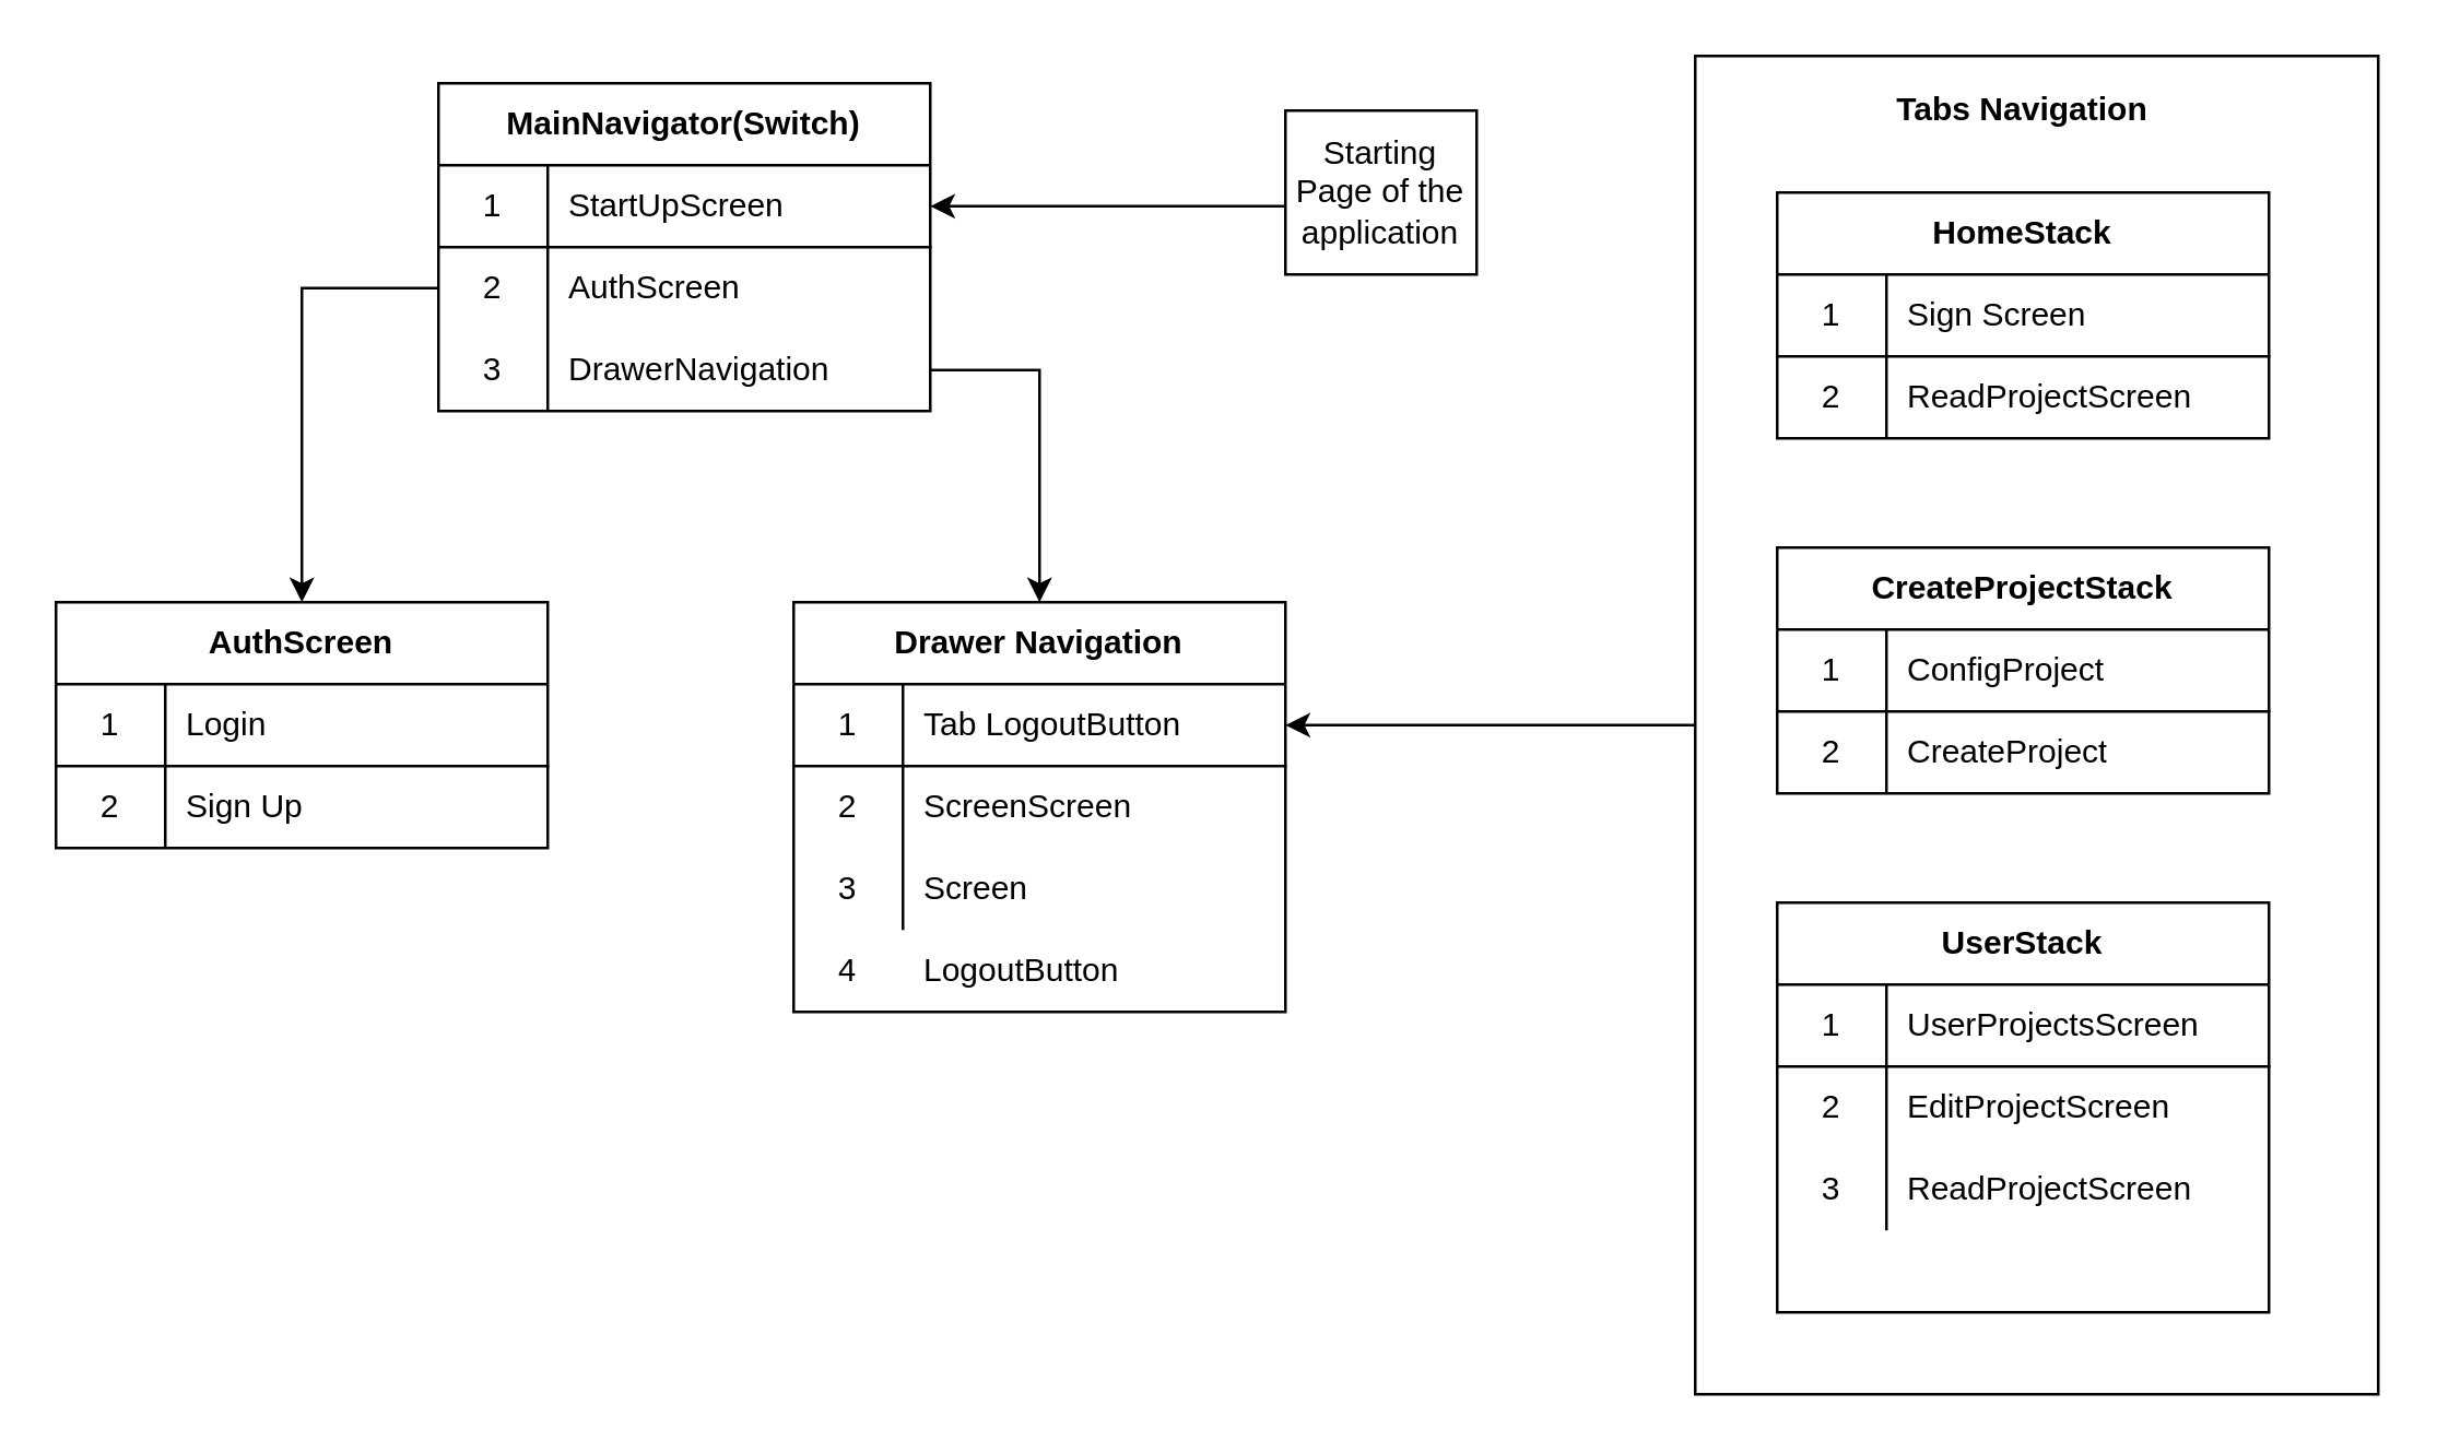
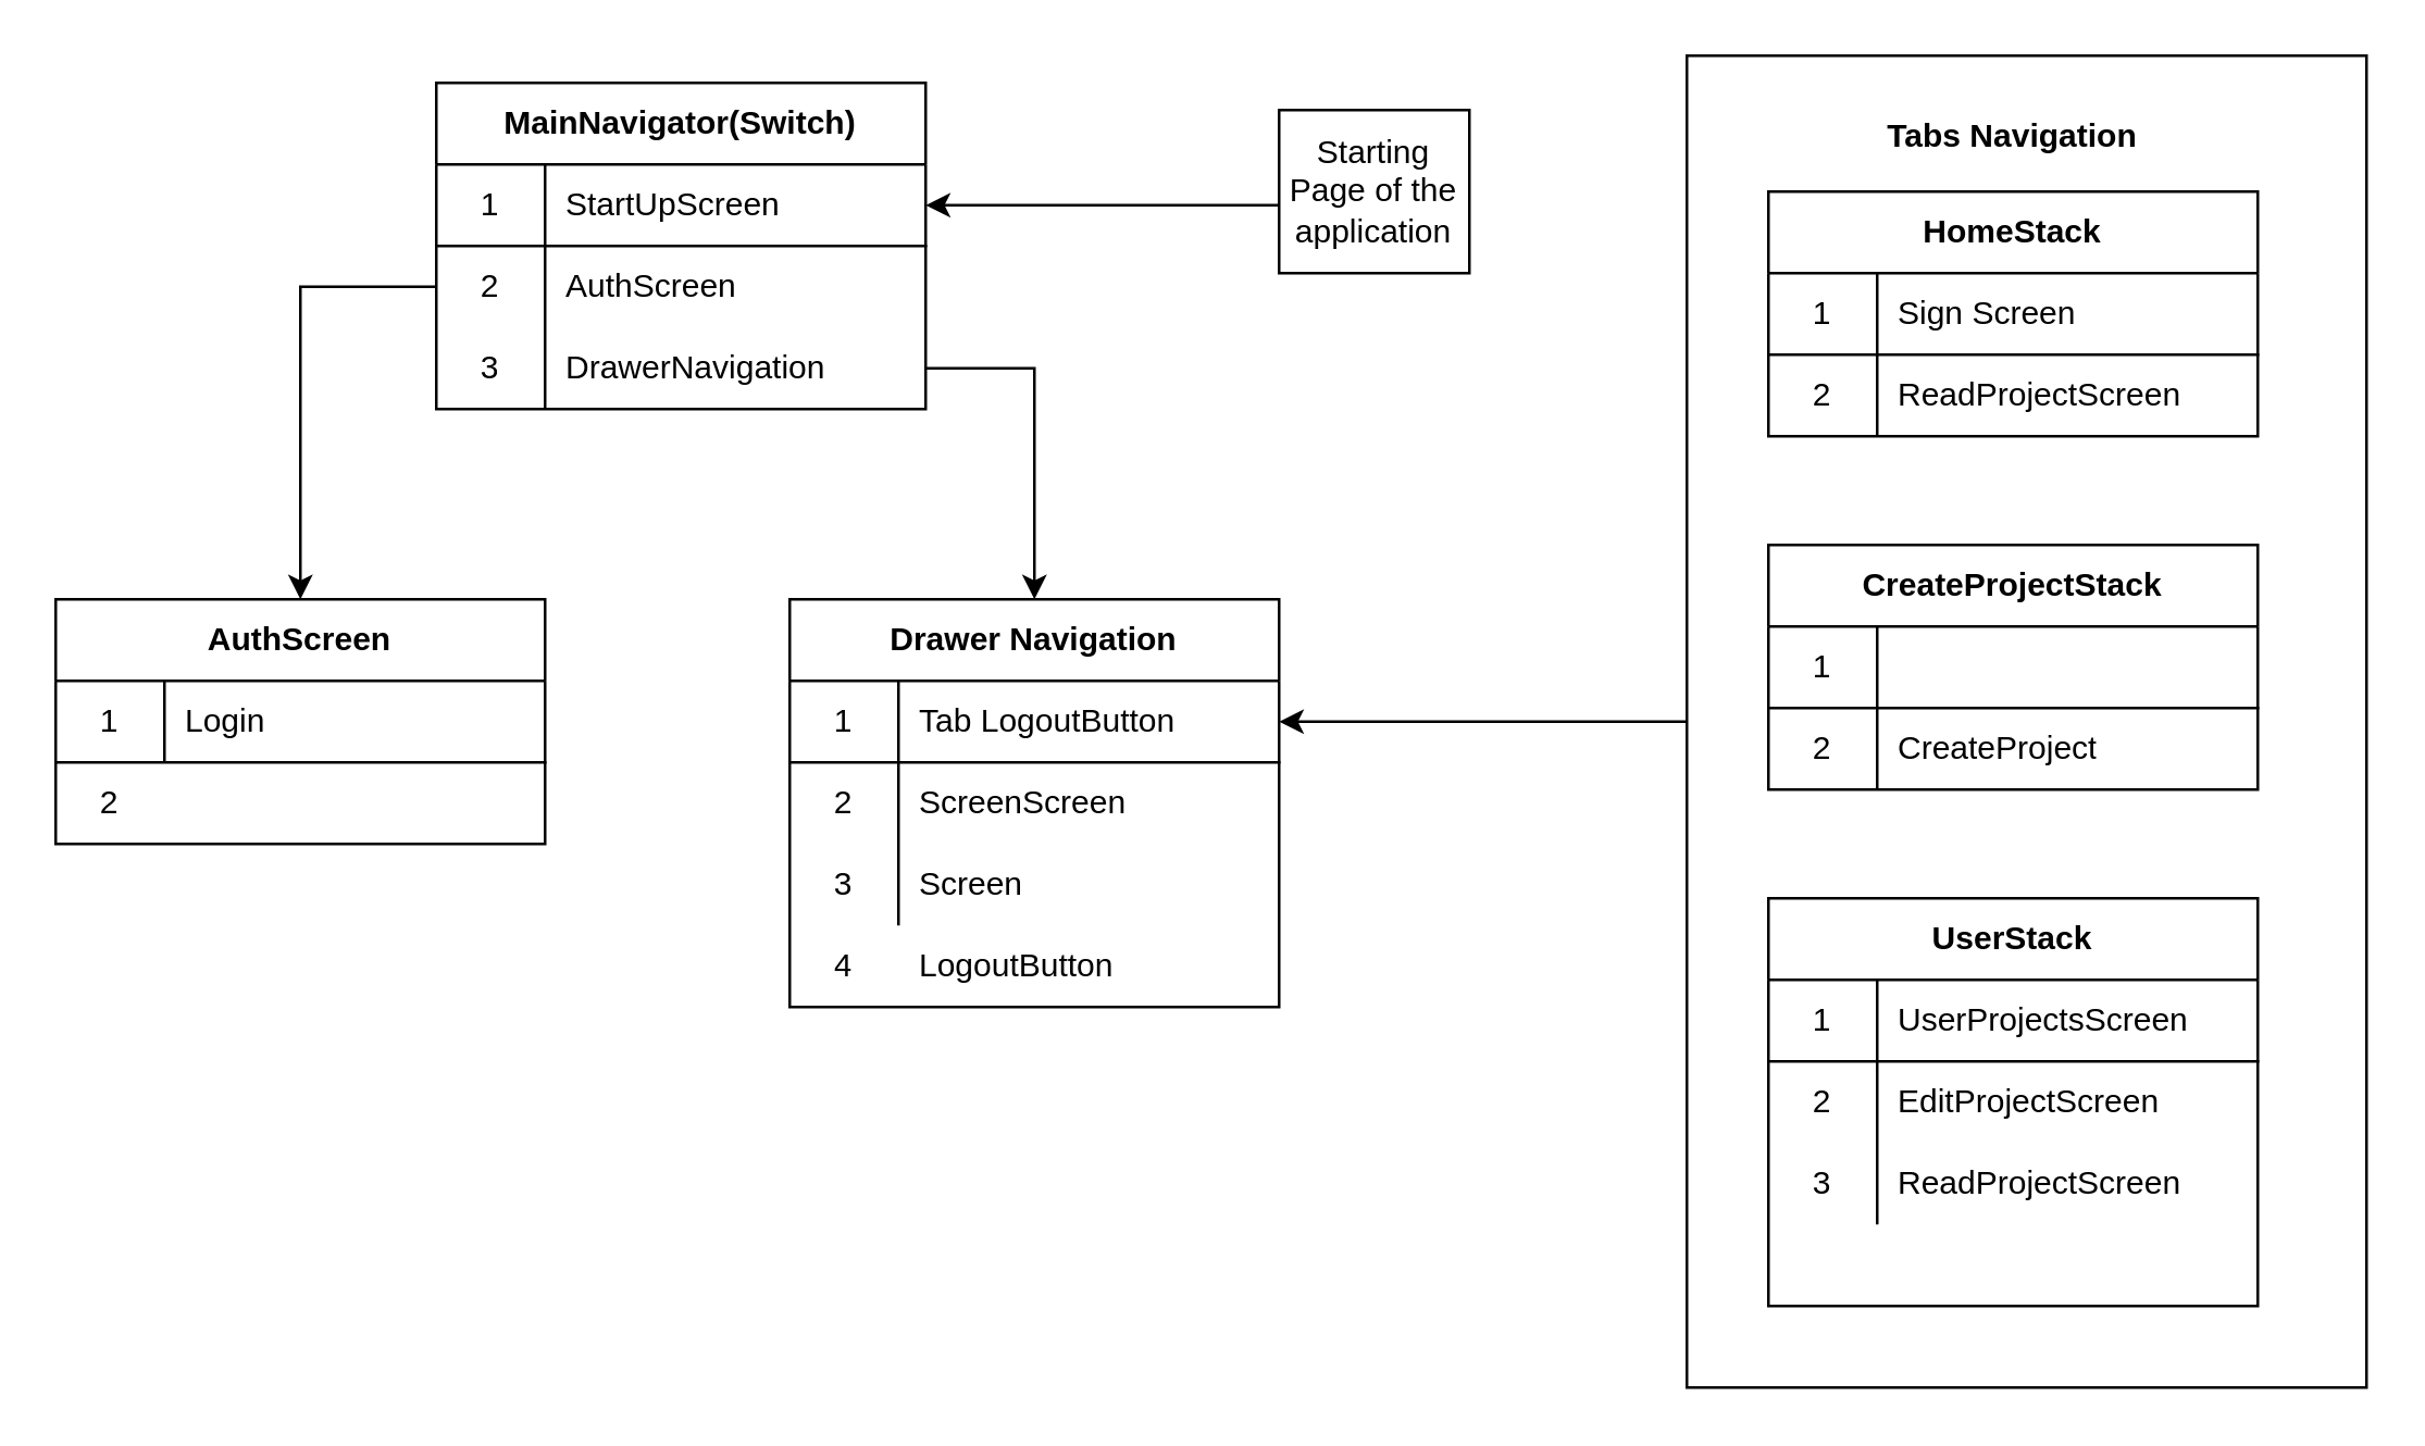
- <mxCell id="28" value="&lt;b&gt;Tabs Navigation&lt;/b&gt;" style="text;html=1;strokeColor=none;fillColor=none;align=center;verticalAlign=middle;whiteSpace=wrap;rounded=0;" vertex="1" parent="1"><mxGeometry x="670" y="30" width="140" height="20" as="geometry" /></mxCell>
+ <mxCell id="28" value="&lt;b&gt;Tabs Navigation&lt;/b&gt;" style="text;html=1;strokeColor=none;fillColor=none;align=center;verticalAlign=middle;whiteSpace=wrap;rounded=0;" vertex="1" parent="1"><mxGeometry x="670" y="40" width="140" height="20" as="geometry" /></mxCell>
- <mxCell id="14" value="ConfigProject" style="shape=partialRectangle;html=1;whiteSpace=wrap;connectable=0;fillColor=none;top=0;left=0;bottom=0;right=0;align=left;spacingLeft=6;overflow=hidden;" vertex="1" parent="12"><mxGeometry x="40" width="140" height="30" as="geometry" /></mxCell>
- <mxCell id="47" value="Sign Up" style="shape=partialRectangle;html=1;whiteSpace=wrap;connectable=0;fillColor=none;top=0;left=0;bottom=0;right=0;align=left;spacingLeft=6;overflow=hidden;" vertex="1" parent="45"><mxGeometry x="40" width="140" height="30" as="geometry" /></mxCell>
